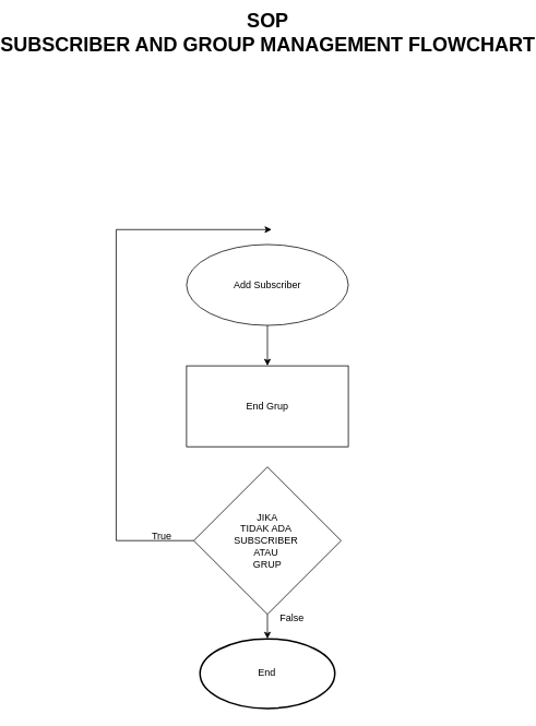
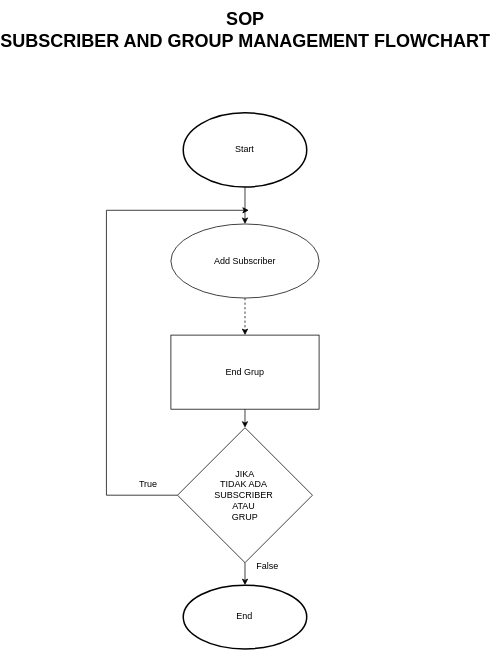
+ <mxCell id="4" value="Start" style="strokeWidth=2;html=1;shape=mxgraph.flowchart.start_1;whiteSpace=wrap;" vertex="1" parent="1"><mxGeometry x="122.471" y="150" width="164.708" height="98.824" as="geometry" /></mxCell>
+ <mxCell id="3" style="edgeStyle=orthogonalEdgeStyle;rounded=0;orthogonalLoop=1;jettySize=auto;html=1;exitX=0.5;exitY=1;exitDx=0;exitDy=0;exitPerimeter=0;entryX=0.5;entryY=0;entryDx=0;entryDy=0;" edge="1" parent="1" source="4" target="7"><mxGeometry relative="1" as="geometry"><mxPoint x="204.825" y="290" as="targetPoint" /></mxGeometry></mxCell>
- <mxCell id="6" style="edgeStyle=orthogonalEdgeStyle;rounded=0;orthogonalLoop=1;jettySize=auto;html=1;exitX=0.5;exitY=1;exitDx=0;exitDy=0;entryX=0.5;entryY=0;entryDx=0;entryDy=0;" edge="1" parent="1" source="7" target="9"><mxGeometry relative="1" as="geometry" /></mxCell>
+ <mxCell id="6" style="edgeStyle=orthogonalEdgeStyle;rounded=0;orthogonalLoop=1;jettySize=auto;html=1;exitX=0.5;exitY=1;exitDx=0;exitDy=0;entryX=0.5;entryY=0;entryDx=0;entryDy=0;dashed=1;" edge="1" parent="1" source="7" target="9"><mxGeometry relative="1" as="geometry" /></mxCell>
+ <mxCell id="8" style="edgeStyle=orthogonalEdgeStyle;rounded=0;orthogonalLoop=1;jettySize=auto;html=1;exitX=0.5;exitY=1;exitDx=0;exitDy=0;entryX=0.5;entryY=0;entryDx=0;entryDy=0;" edge="1" parent="1" source="9" target="11"><mxGeometry relative="1" as="geometry" /></mxCell>
- <mxCell id="13" value="True" style="text;html=1;align=center;verticalAlign=middle;whiteSpace=wrap;rounded=0;" vertex="1" parent="1"><mxGeometry x="46" y="640" width="60" height="30" as="geometry" /></mxCell>
+ <mxCell id="13" value="True" style="text;html=1;align=center;verticalAlign=middle;whiteSpace=wrap;rounded=0;" vertex="1" parent="1"><mxGeometry x="46" y="630" width="60" height="30" as="geometry" /></mxCell>
